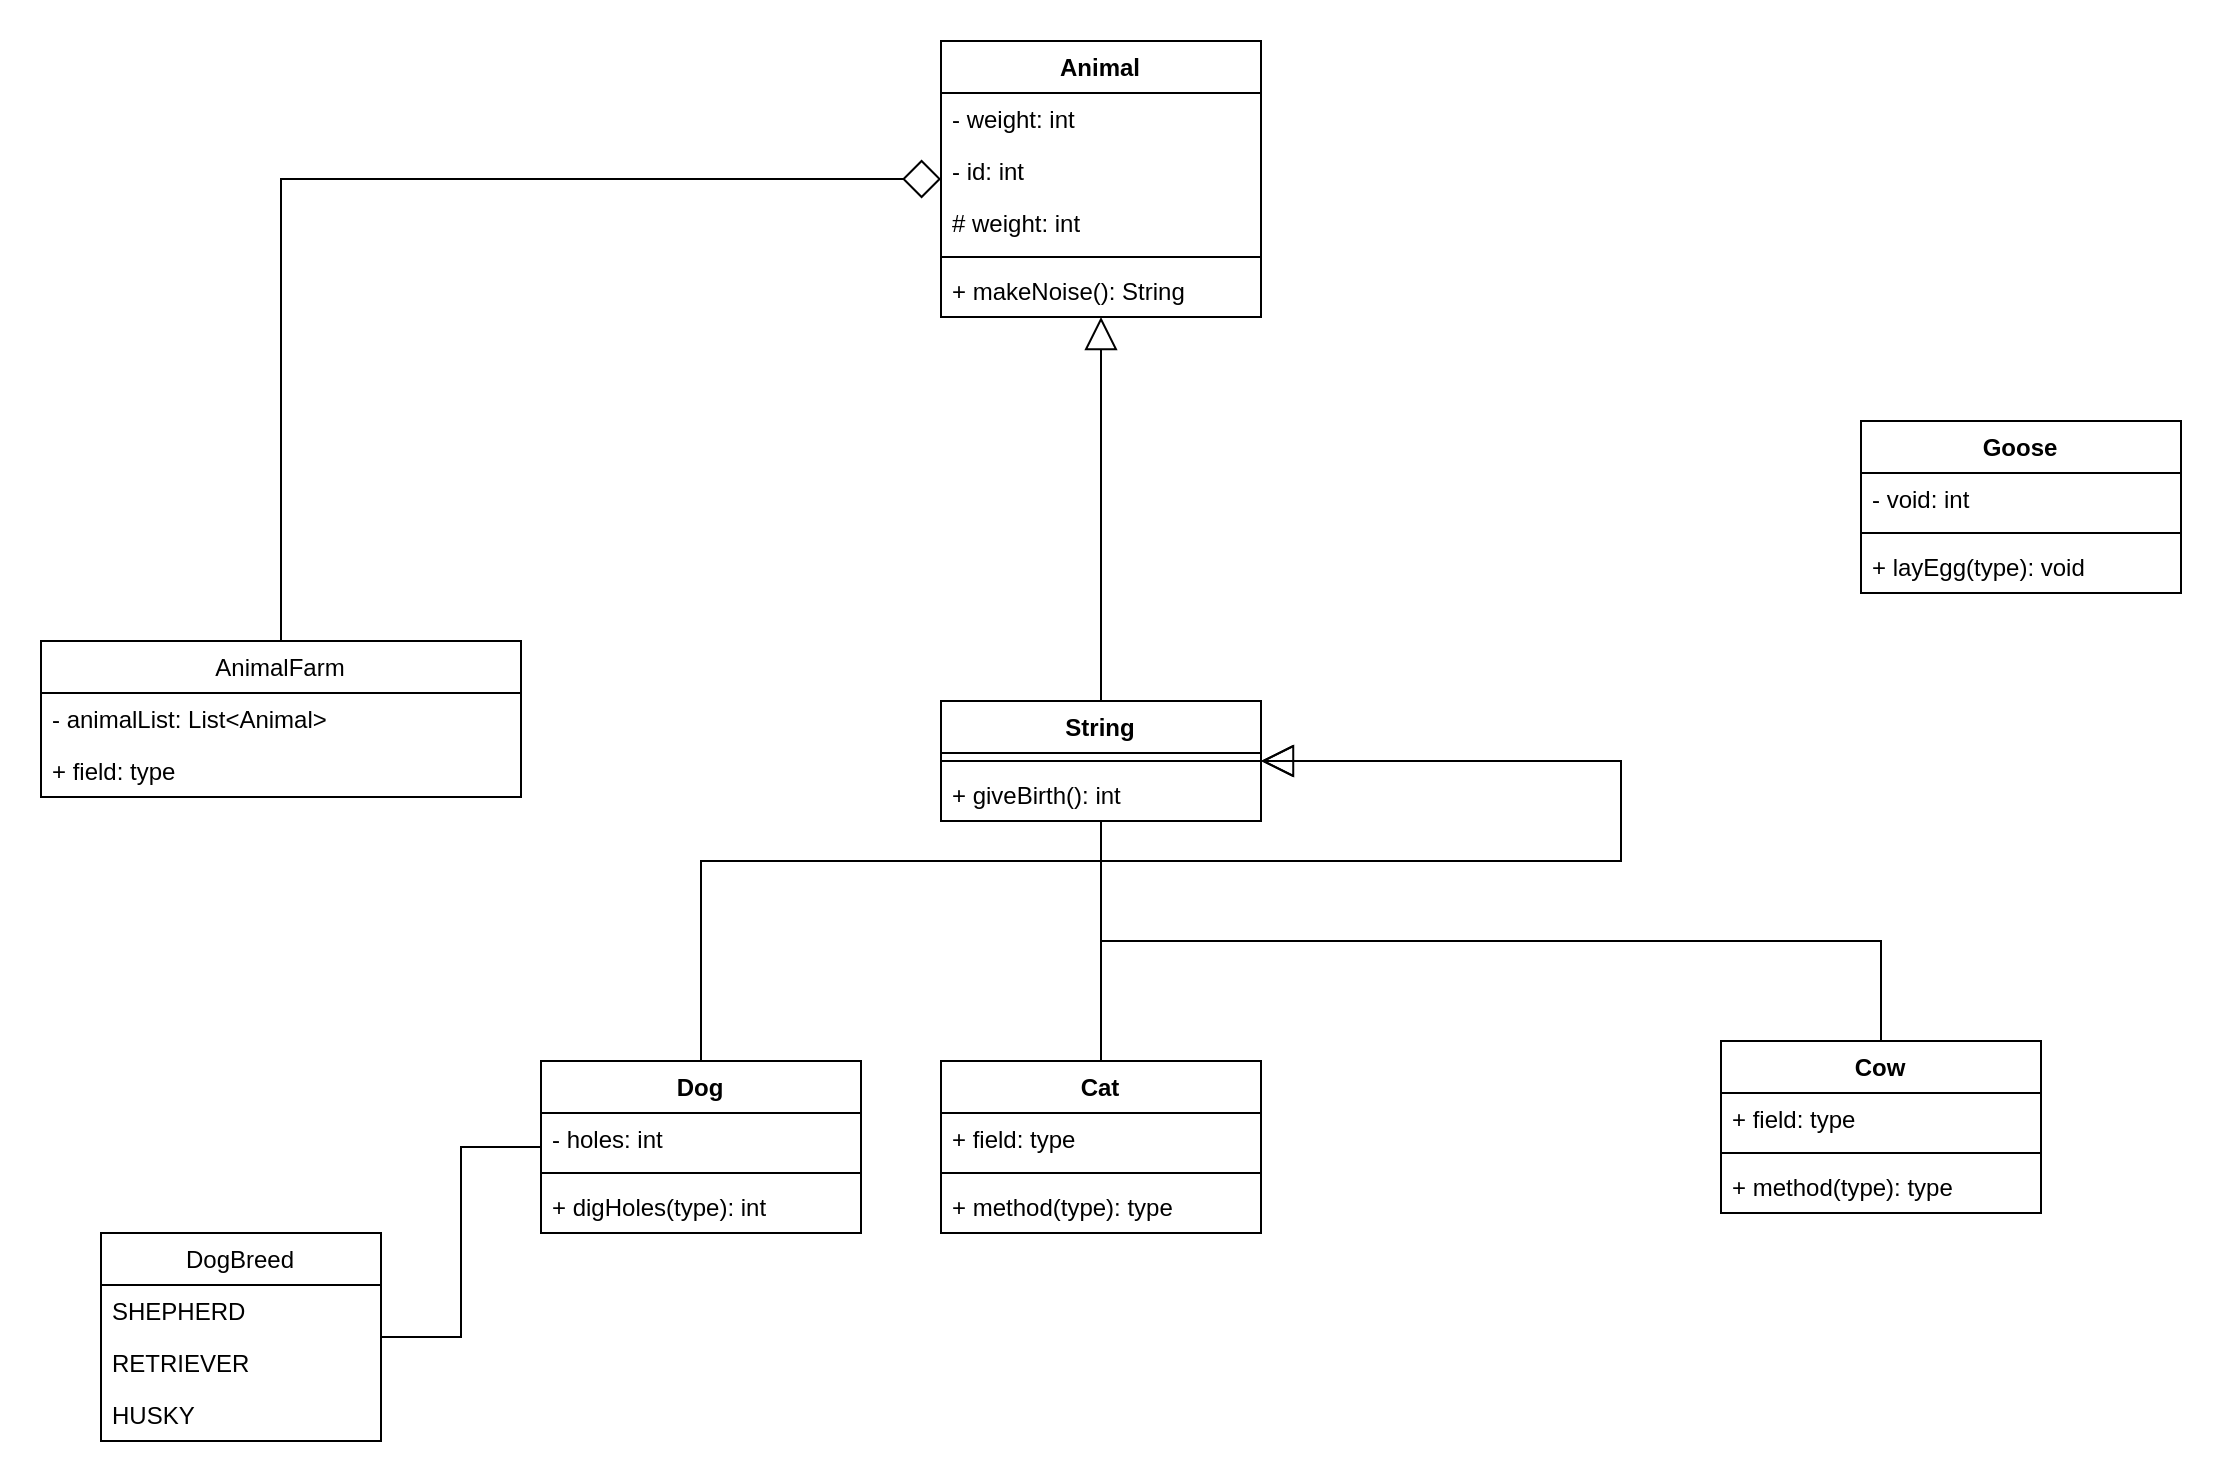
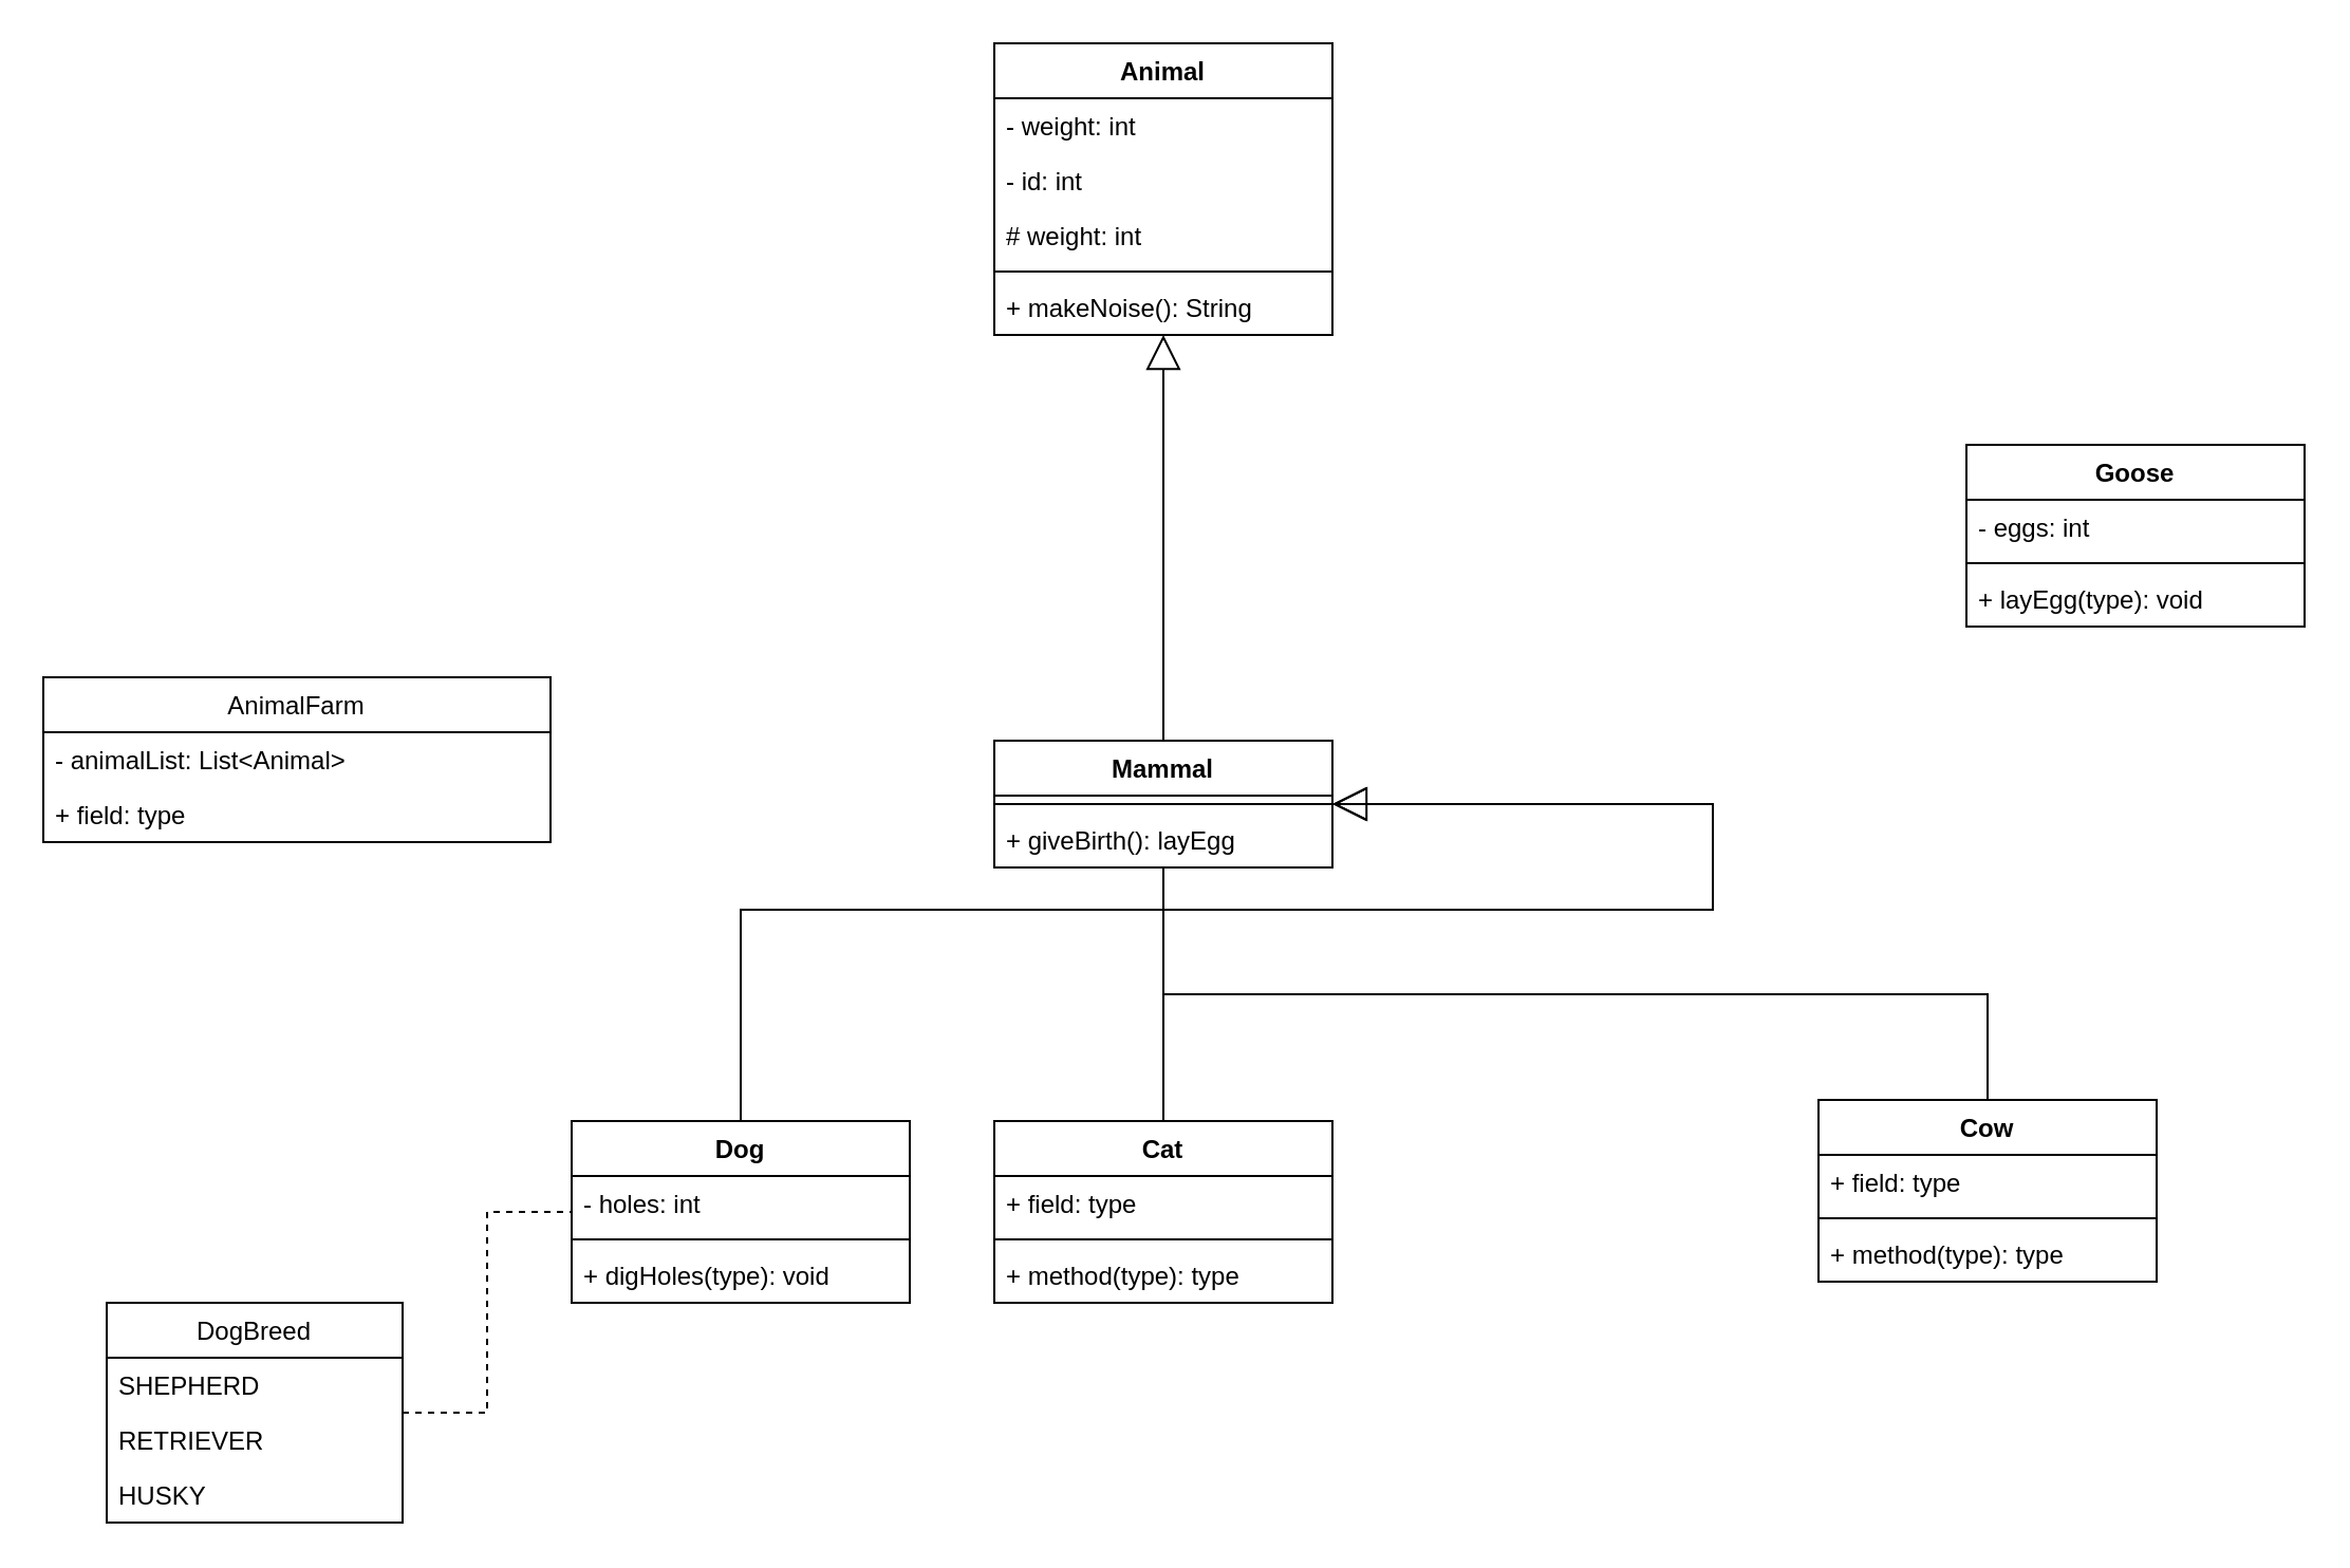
- <mxCell id="2" style="edgeStyle=orthogonalEdgeStyle;rounded=0;orthogonalLoop=1;jettySize=auto;html=1;endArrow=none;endFill=0;endSize=14;startArrow=diamond;startFill=0;targetPerimeterSpacing=0;sourcePerimeterSpacing=0;startSize=17;" edge="1" parent="1" source="3" target="9"><mxGeometry relative="1" as="geometry" /></mxCell>
- <mxCell id="28" value="- void: int" style="text;strokeColor=none;fillColor=none;align=left;verticalAlign=top;spacingLeft=4;spacingRight=4;overflow=hidden;rotatable=0;points=[[0,0.5],[1,0.5]];portConstraint=eastwest;" vertex="1" parent="27"><mxGeometry y="26" width="160" height="26" as="geometry" /></mxCell>
+ <mxCell id="28" value="- eggs: int" style="text;strokeColor=none;fillColor=none;align=left;verticalAlign=top;spacingLeft=4;spacingRight=4;overflow=hidden;rotatable=0;points=[[0,0.5],[1,0.5]];portConstraint=eastwest;" vertex="1" parent="27"><mxGeometry y="26" width="160" height="26" as="geometry" /></mxCell>
- <mxCell id="37" value="String" style="swimlane;fontStyle=1;align=center;verticalAlign=top;childLayout=stackLayout;horizontal=1;startSize=26;horizontalStack=0;resizeParent=1;resizeParentMax=0;resizeLast=0;collapsible=1;marginBottom=0;" vertex="1" parent="1"><mxGeometry x="470" y="350" width="160" height="60" as="geometry" /></mxCell>
+ <mxCell id="37" value="Mammal" style="swimlane;fontStyle=1;align=center;verticalAlign=top;childLayout=stackLayout;horizontal=1;startSize=26;horizontalStack=0;resizeParent=1;resizeParentMax=0;resizeLast=0;collapsible=1;marginBottom=0;" vertex="1" parent="1"><mxGeometry x="470" y="350" width="160" height="60" as="geometry" /></mxCell>
- <mxCell id="39" value="+ giveBirth(): int" style="text;strokeColor=none;fillColor=none;align=left;verticalAlign=top;spacingLeft=4;spacingRight=4;overflow=hidden;rotatable=0;points=[[0,0.5],[1,0.5]];portConstraint=eastwest;" vertex="1" parent="37"><mxGeometry y="34" width="160" height="26" as="geometry" /></mxCell>
+ <mxCell id="39" value="+ giveBirth(): layEgg" style="text;strokeColor=none;fillColor=none;align=left;verticalAlign=top;spacingLeft=4;spacingRight=4;overflow=hidden;rotatable=0;points=[[0,0.5],[1,0.5]];portConstraint=eastwest;" vertex="1" parent="37"><mxGeometry y="34" width="160" height="26" as="geometry" /></mxCell>
- <mxCell id="16" value="+ digHoles(type): int" style="text;strokeColor=none;fillColor=none;align=left;verticalAlign=top;spacingLeft=4;spacingRight=4;overflow=hidden;rotatable=0;points=[[0,0.5],[1,0.5]];portConstraint=eastwest;" vertex="1" parent="13"><mxGeometry y="60" width="160" height="26" as="geometry" /></mxCell>
+ <mxCell id="16" value="+ digHoles(type): void" style="text;strokeColor=none;fillColor=none;align=left;verticalAlign=top;spacingLeft=4;spacingRight=4;overflow=hidden;rotatable=0;points=[[0,0.5],[1,0.5]];portConstraint=eastwest;" vertex="1" parent="13"><mxGeometry y="60" width="160" height="26" as="geometry" /></mxCell>
- <mxCell id="31" style="edgeStyle=orthogonalEdgeStyle;rounded=0;orthogonalLoop=1;jettySize=auto;html=1;endArrow=none;endFill=0;endSize=14;" edge="1" parent="1" source="32" target="13"><mxGeometry relative="1" as="geometry" /></mxCell>
+ <mxCell id="31" style="edgeStyle=orthogonalEdgeStyle;rounded=0;orthogonalLoop=1;jettySize=auto;html=1;endArrow=none;endFill=0;endSize=14;dashed=1;" edge="1" parent="1" source="32" target="13"><mxGeometry relative="1" as="geometry" /></mxCell>
